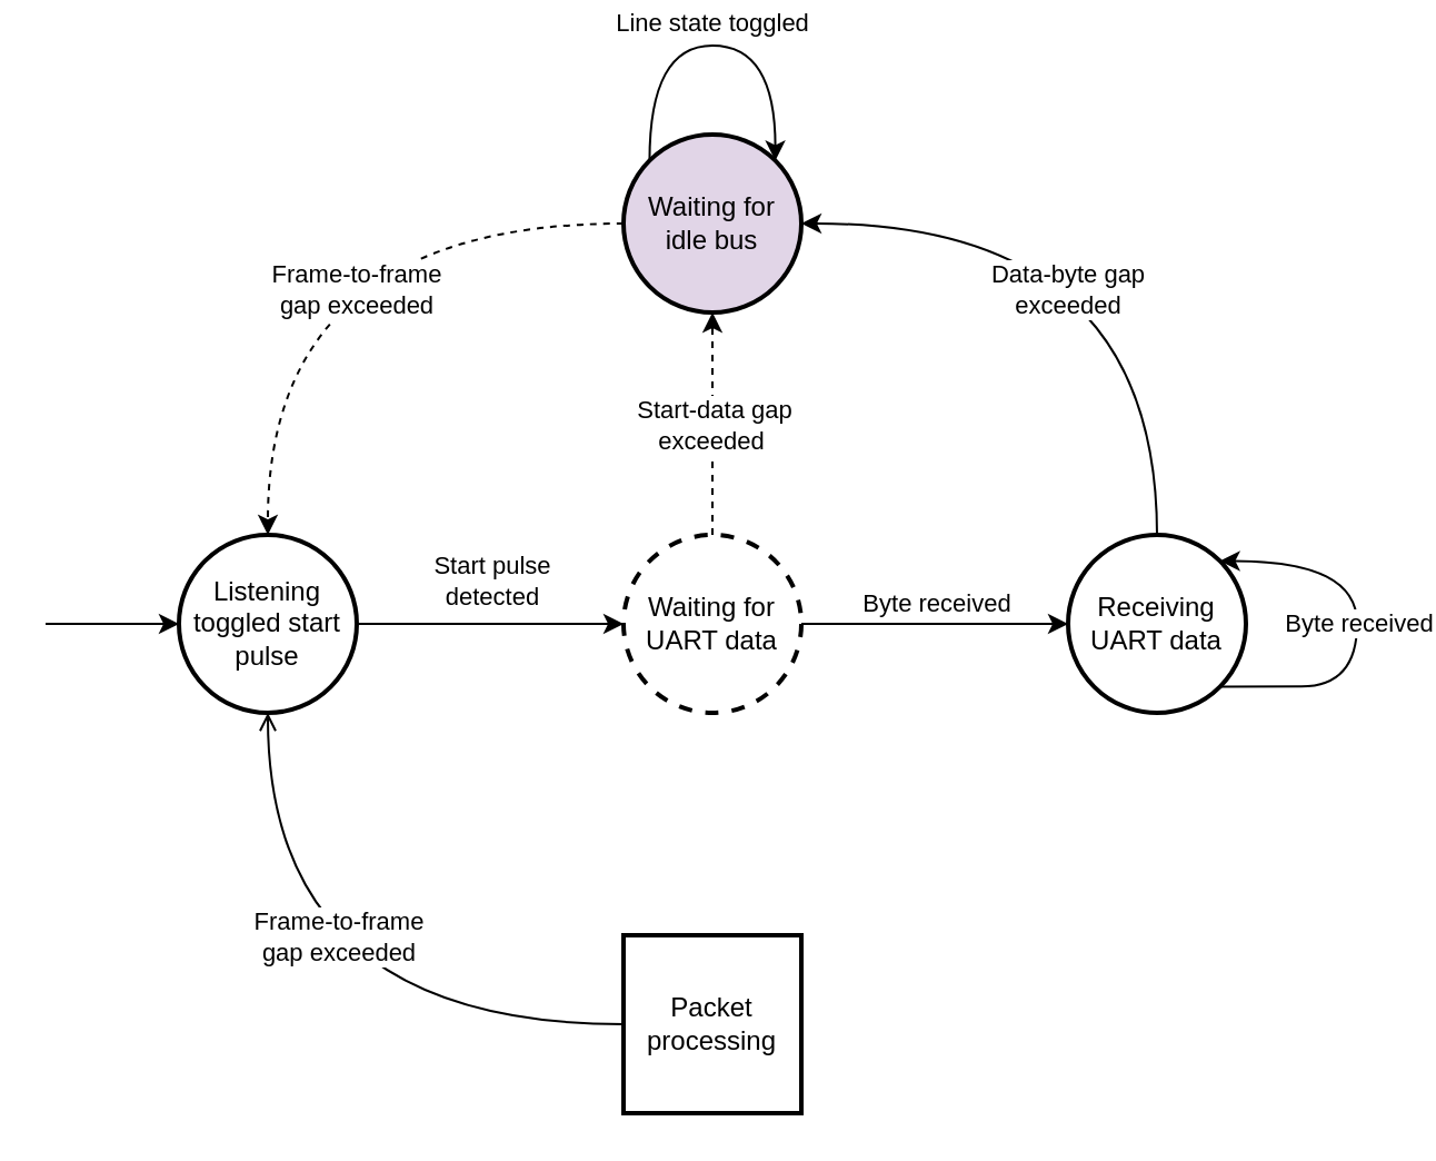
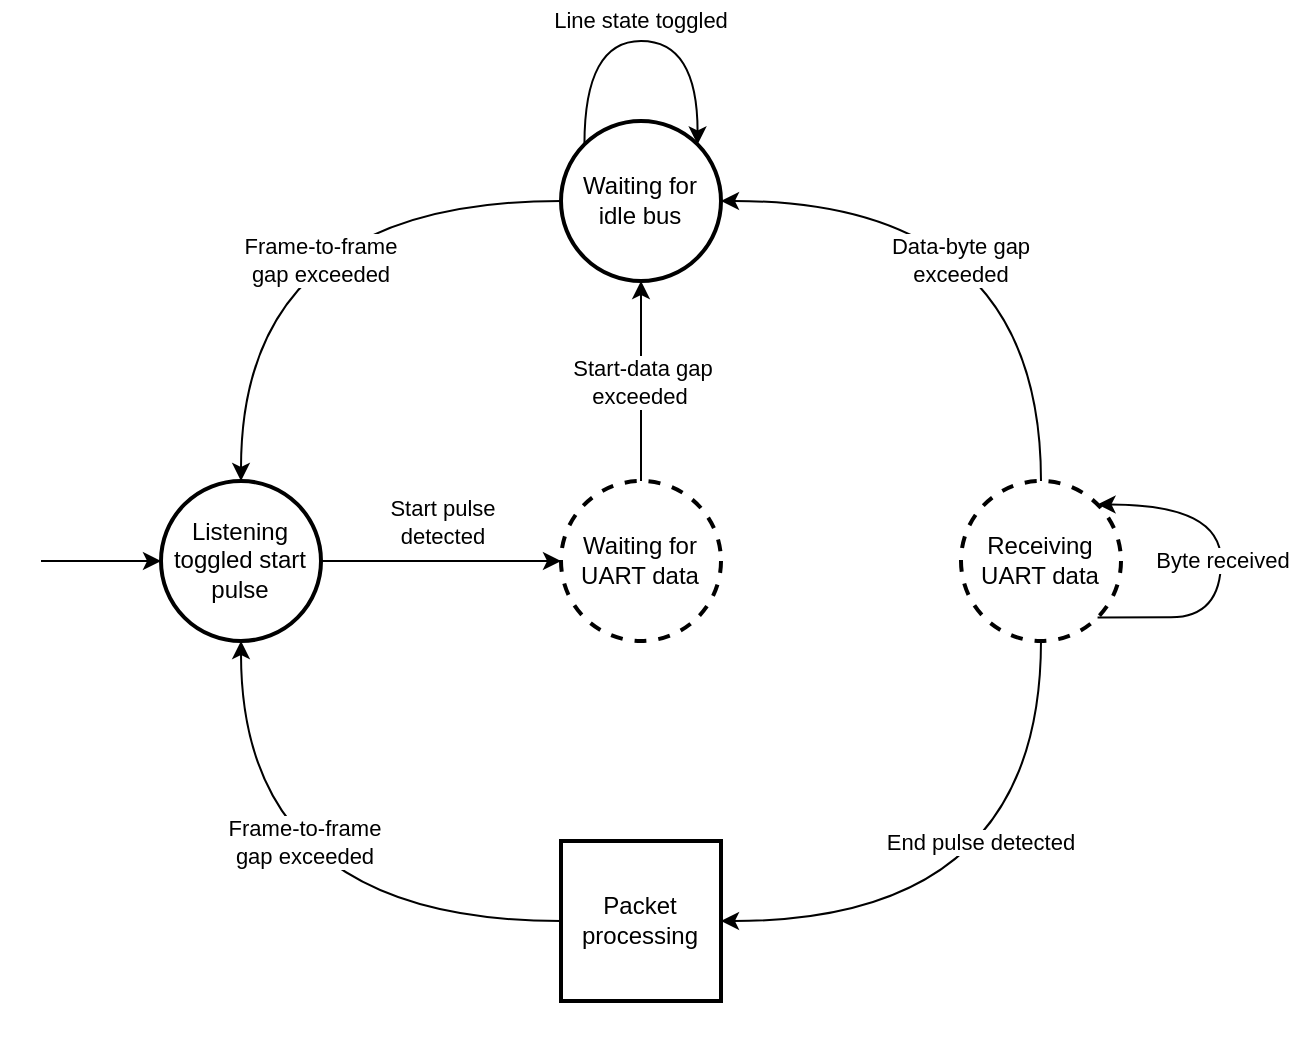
- <mxCell id="15" value="Waiting for idle bus" style="ellipse;whiteSpace=wrap;html=1;aspect=fixed;strokeWidth=2;fillColor=#e1d5e7;" vertex="1" parent="1"><mxGeometry x="280" y="60" width="80" height="80" as="geometry" /></mxCell>
+ <mxCell id="15" value="Waiting for idle bus" style="ellipse;whiteSpace=wrap;html=1;aspect=fixed;strokeWidth=2;" vertex="1" parent="1"><mxGeometry x="280" y="60" width="80" height="80" as="geometry" /></mxCell>
- <mxCell id="13" style="edgeStyle=orthogonalEdgeStyle;orthogonalLoop=1;jettySize=auto;html=1;exitX=0;exitY=0.5;exitDx=0;exitDy=0;entryX=0.5;entryY=0;entryDx=0;entryDy=0;curved=1;dashed=1;" edge="1" parent="1" source="15" target="4"><mxGeometry relative="1" as="geometry" /></mxCell>
+ <mxCell id="13" style="edgeStyle=orthogonalEdgeStyle;orthogonalLoop=1;jettySize=auto;html=1;exitX=0;exitY=0.5;exitDx=0;exitDy=0;entryX=0.5;entryY=0;entryDx=0;entryDy=0;curved=1;" edge="1" parent="1" source="15" target="4"><mxGeometry relative="1" as="geometry" /></mxCell>
- <mxCell id="7" style="edgeStyle=orthogonalEdgeStyle;rounded=0;orthogonalLoop=1;jettySize=auto;html=1;exitX=0.5;exitY=0;exitDx=0;exitDy=0;entryX=0.5;entryY=1;entryDx=0;entryDy=0;dashed=1;" edge="1" parent="1" source="9" target="15"><mxGeometry relative="1" as="geometry" /></mxCell>
+ <mxCell id="7" style="edgeStyle=orthogonalEdgeStyle;rounded=0;orthogonalLoop=1;jettySize=auto;html=1;exitX=0.5;exitY=0;exitDx=0;exitDy=0;entryX=0.5;entryY=1;entryDx=0;entryDy=0;" edge="1" parent="1" source="9" target="15"><mxGeometry relative="1" as="geometry" /></mxCell>
- <mxCell id="5" style="edgeStyle=orthogonalEdgeStyle;rounded=0;orthogonalLoop=1;jettySize=auto;html=1;exitX=1;exitY=0.5;exitDx=0;exitDy=0;entryX=0;entryY=0.5;entryDx=0;entryDy=0;" edge="1" parent="1" source="9" target="12"><mxGeometry relative="1" as="geometry" /></mxCell>
- <mxCell id="6" value="Byte received" style="edgeLabel;html=1;align=center;verticalAlign=middle;resizable=0;points=[];" vertex="1" connectable="0" parent="5"><mxGeometry x="-0.425" y="1" relative="1" as="geometry"><mxPoint x="25" y="-9" as="offset" /></mxGeometry></mxCell>
- <mxCell id="12" value="Receiving UART data" style="ellipse;whiteSpace=wrap;html=1;aspect=fixed;strokeWidth=2;" vertex="1" parent="1"><mxGeometry x="480" y="240" width="80" height="80" as="geometry" /></mxCell>
+ <mxCell id="12" value="Receiving UART data" style="ellipse;whiteSpace=wrap;html=1;aspect=fixed;strokeWidth=2;dashed=1;" vertex="1" parent="1"><mxGeometry x="480" y="240" width="80" height="80" as="geometry" /></mxCell>
- <mxCell id="24" style="edgeStyle=orthogonalEdgeStyle;curved=1;orthogonalLoop=1;jettySize=auto;html=1;exitX=0;exitY=0.5;exitDx=0;exitDy=0;entryX=0.5;entryY=1;entryDx=0;entryDy=0;endArrow=open;" edge="1" parent="1" source="21" target="4"><mxGeometry relative="1" as="geometry"><mxPoint x="530" y="330" as="sourcePoint" /><mxPoint x="120" y="330" as="targetPoint" /></mxGeometry></mxCell>
+ <mxCell id="24" style="edgeStyle=orthogonalEdgeStyle;curved=1;orthogonalLoop=1;jettySize=auto;html=1;exitX=0;exitY=0.5;exitDx=0;exitDy=0;entryX=0.5;entryY=1;entryDx=0;entryDy=0;" edge="1" parent="1" source="21" target="4"><mxGeometry relative="1" as="geometry"><mxPoint x="530" y="330" as="sourcePoint" /><mxPoint x="120" y="330" as="targetPoint" /></mxGeometry></mxCell>
+ <mxCell id="22" style="edgeStyle=orthogonalEdgeStyle;curved=1;orthogonalLoop=1;jettySize=auto;html=1;exitX=0.5;exitY=1;exitDx=0;exitDy=0;entryX=1;entryY=0.5;entryDx=0;entryDy=0;" edge="1" parent="1" source="12" target="21"><mxGeometry relative="1" as="geometry"><mxPoint x="530" y="250" as="sourcePoint" /><mxPoint x="370" y="110" as="targetPoint" /></mxGeometry></mxCell>
+ <mxCell id="23" value="End pulse detected" style="edgeLabel;html=1;align=center;verticalAlign=middle;resizable=0;points=[];" vertex="1" connectable="0" parent="22"><mxGeometry x="-0.39" y="26" relative="1" as="geometry"><mxPoint x="-56.02" y="8.28" as="offset" /></mxGeometry></mxCell>
